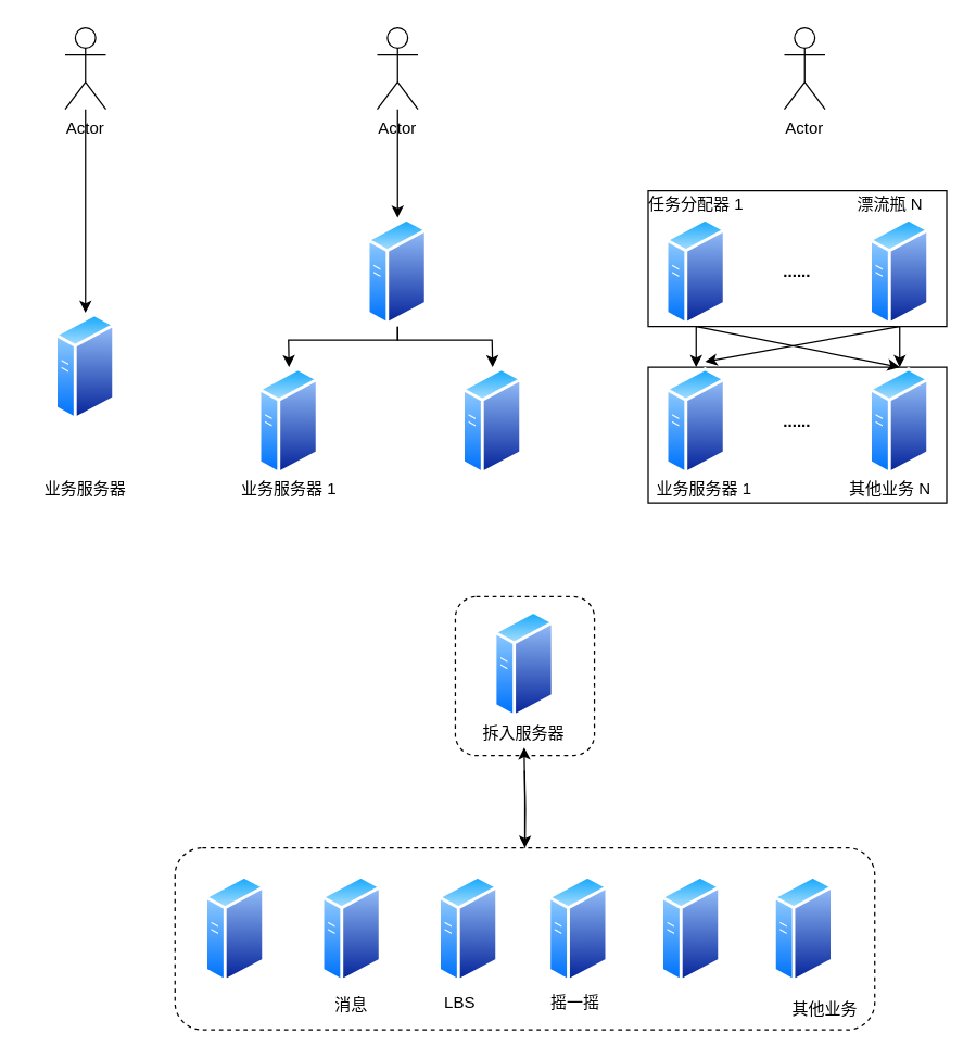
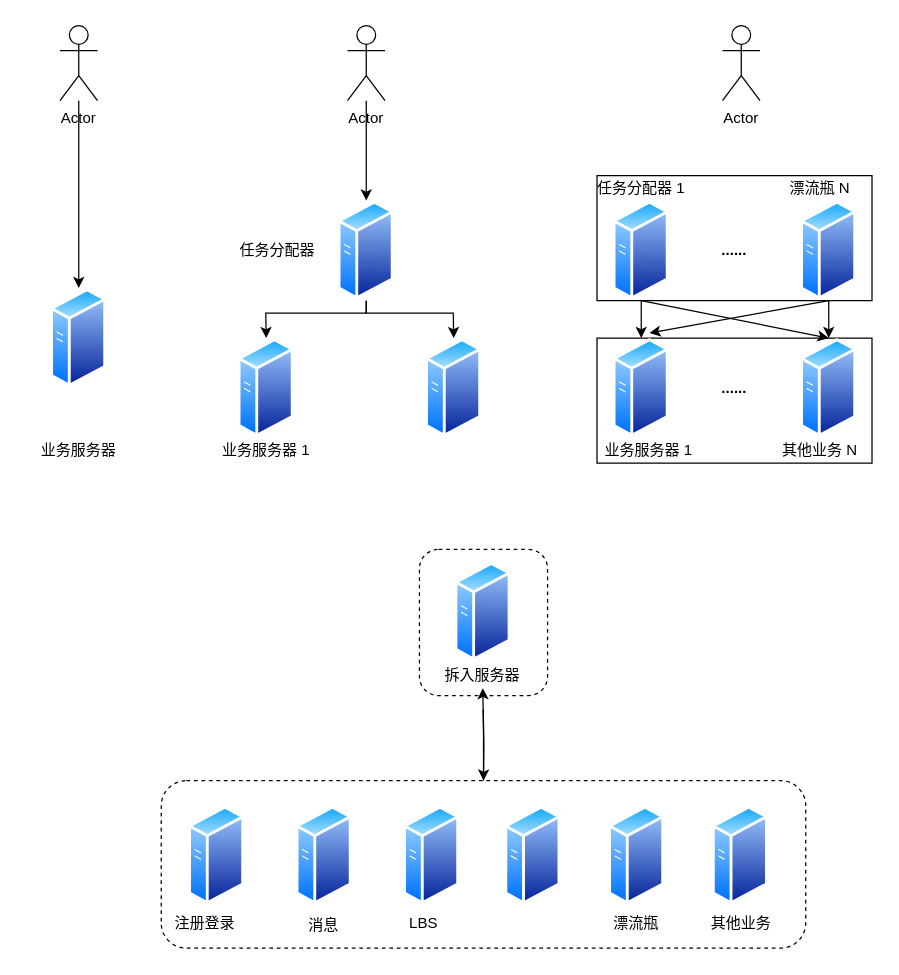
+ <mxCell id="32" value="任务分配器" style="text;html=1;strokeColor=none;fillColor=none;align=center;verticalAlign=middle;whiteSpace=wrap;rounded=0;" parent="1" vertex="1"><mxGeometry x="180" y="190" width="83" height="20" as="geometry" /></mxCell>
+ <mxCell id="42" value="注册登录" style="text;html=1;strokeColor=none;fillColor=none;align=center;verticalAlign=middle;whiteSpace=wrap;rounded=0;" vertex="1" parent="1"><mxGeometry x="132.2" y="727" width="63" height="21" as="geometry" /></mxCell>
- <mxCell id="45" value="摇一摇" style="text;html=1;strokeColor=none;fillColor=none;align=center;verticalAlign=middle;whiteSpace=wrap;rounded=0;" vertex="1" parent="1"><mxGeometry x="392" y="727" width="63" height="21" as="geometry" /></mxCell>
+ <mxCell id="46" value="漂流瓶" style="text;html=1;strokeColor=none;fillColor=none;align=center;verticalAlign=middle;whiteSpace=wrap;rounded=0;" vertex="1" parent="1"><mxGeometry x="477" y="727" width="63" height="21" as="geometry" /></mxCell>
- <mxCell id="47" value="其他业务" style="text;html=1;strokeColor=none;fillColor=none;align=center;verticalAlign=middle;whiteSpace=wrap;rounded=0;" vertex="1" parent="1"><mxGeometry x="575.9" y="732" width="63" height="21" as="geometry" /></mxCell>
+ <mxCell id="47" value="其他业务" style="text;html=1;strokeColor=none;fillColor=none;align=center;verticalAlign=middle;whiteSpace=wrap;rounded=0;" vertex="1" parent="1"><mxGeometry x="560.9" y="727" width="63" height="21" as="geometry" /></mxCell>
